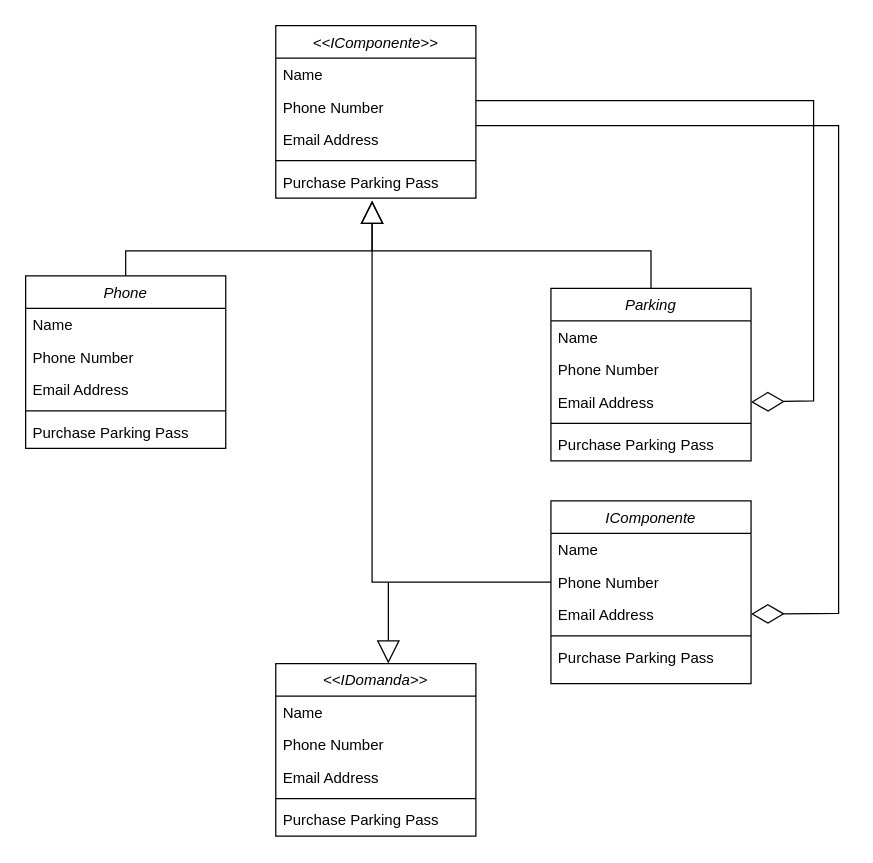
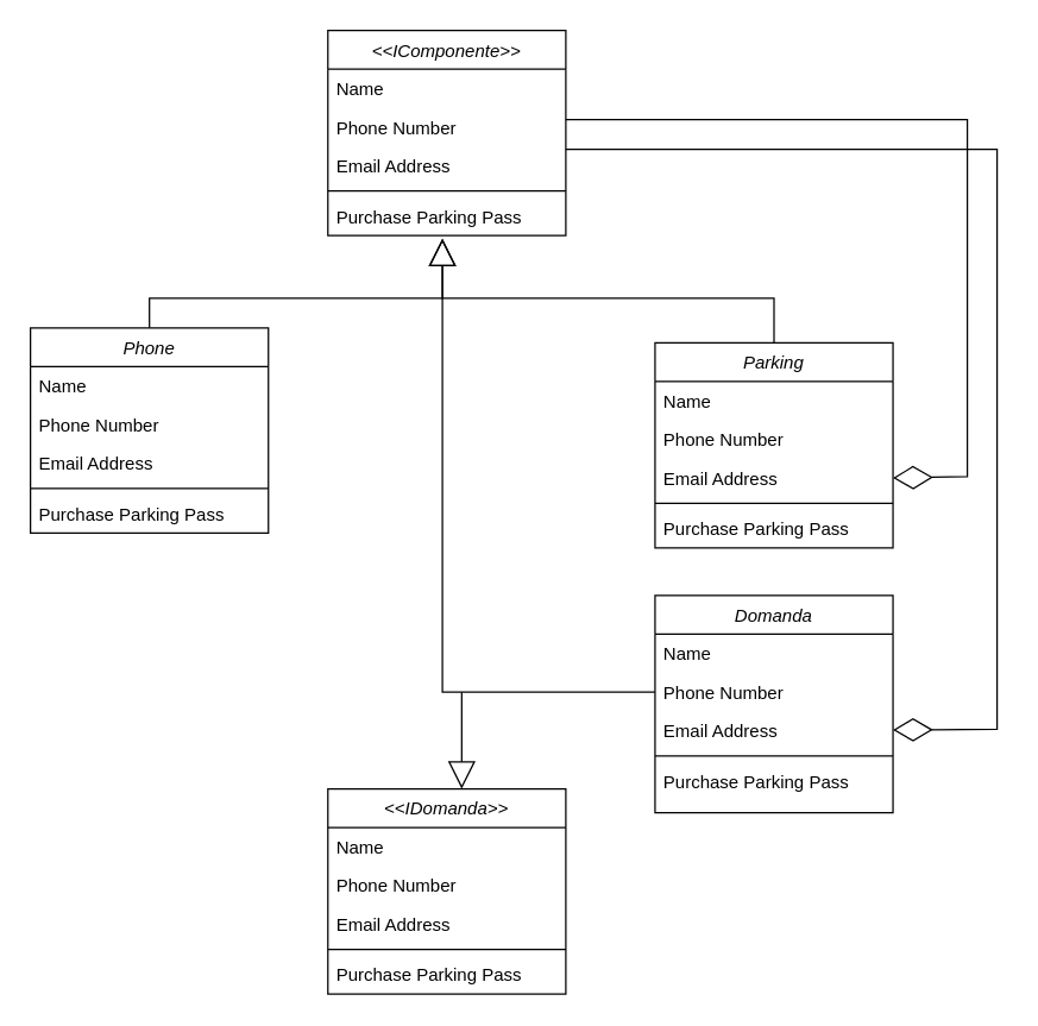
- <mxCell id="22" value="IComponente" style="swimlane;fontStyle=2;align=center;verticalAlign=top;childLayout=stackLayout;horizontal=1;startSize=26;horizontalStack=0;resizeParent=1;resizeLast=0;collapsible=1;marginBottom=0;rounded=0;shadow=0;strokeWidth=1;" vertex="1" parent="1"><mxGeometry x="440" y="400" width="160" height="146" as="geometry"><mxRectangle x="230" y="140" width="160" height="26" as="alternateBounds" /></mxGeometry></mxCell>
+ <mxCell id="22" value="Domanda" style="swimlane;fontStyle=2;align=center;verticalAlign=top;childLayout=stackLayout;horizontal=1;startSize=26;horizontalStack=0;resizeParent=1;resizeLast=0;collapsible=1;marginBottom=0;rounded=0;shadow=0;strokeWidth=1;" vertex="1" parent="1"><mxGeometry x="440" y="400" width="160" height="146" as="geometry"><mxRectangle x="230" y="140" width="160" height="26" as="alternateBounds" /></mxGeometry></mxCell>
